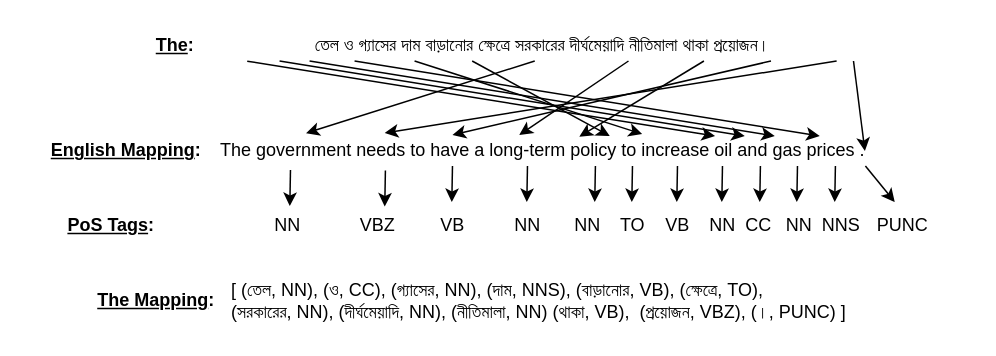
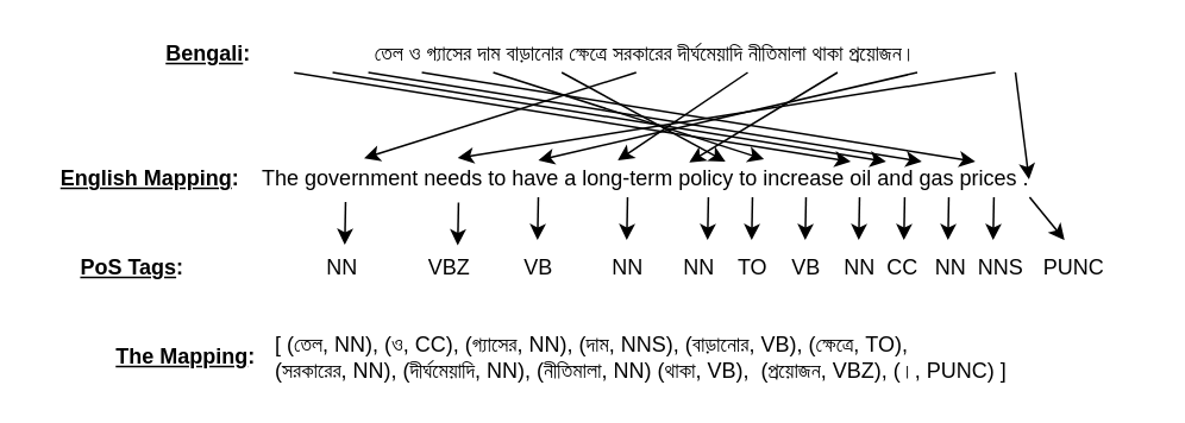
- <mxCell id="40" value="&lt;b&gt;&lt;u&gt;The&lt;/u&gt;:&lt;/b&gt;" style="text;html=1;align=center;verticalAlign=middle;resizable=0;points=[];autosize=1;strokeColor=none;fillColor=none;" vertex="1" parent="1"><mxGeometry x="86" y="20" width="60" height="20" as="geometry" /></mxCell>
+ <mxCell id="40" value="&lt;b&gt;&lt;u&gt;Bengali&lt;/u&gt;:&lt;/b&gt;" style="text;html=1;align=center;verticalAlign=middle;resizable=0;points=[];autosize=1;strokeColor=none;fillColor=none;" vertex="1" parent="1"><mxGeometry x="86" y="20" width="60" height="20" as="geometry" /></mxCell>
